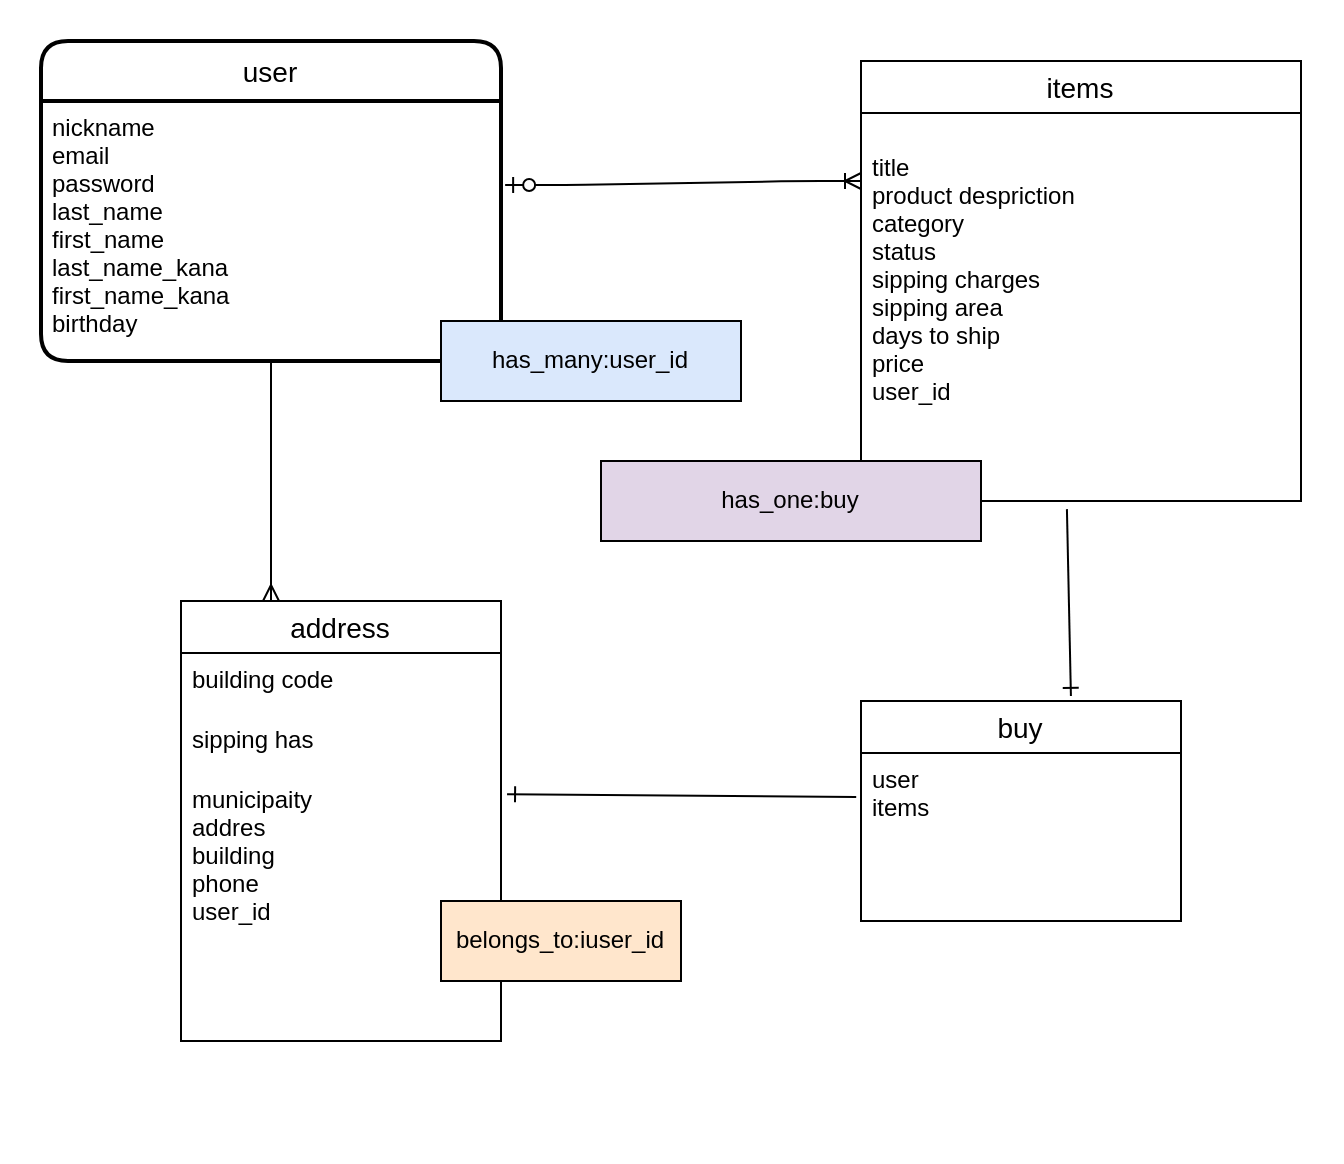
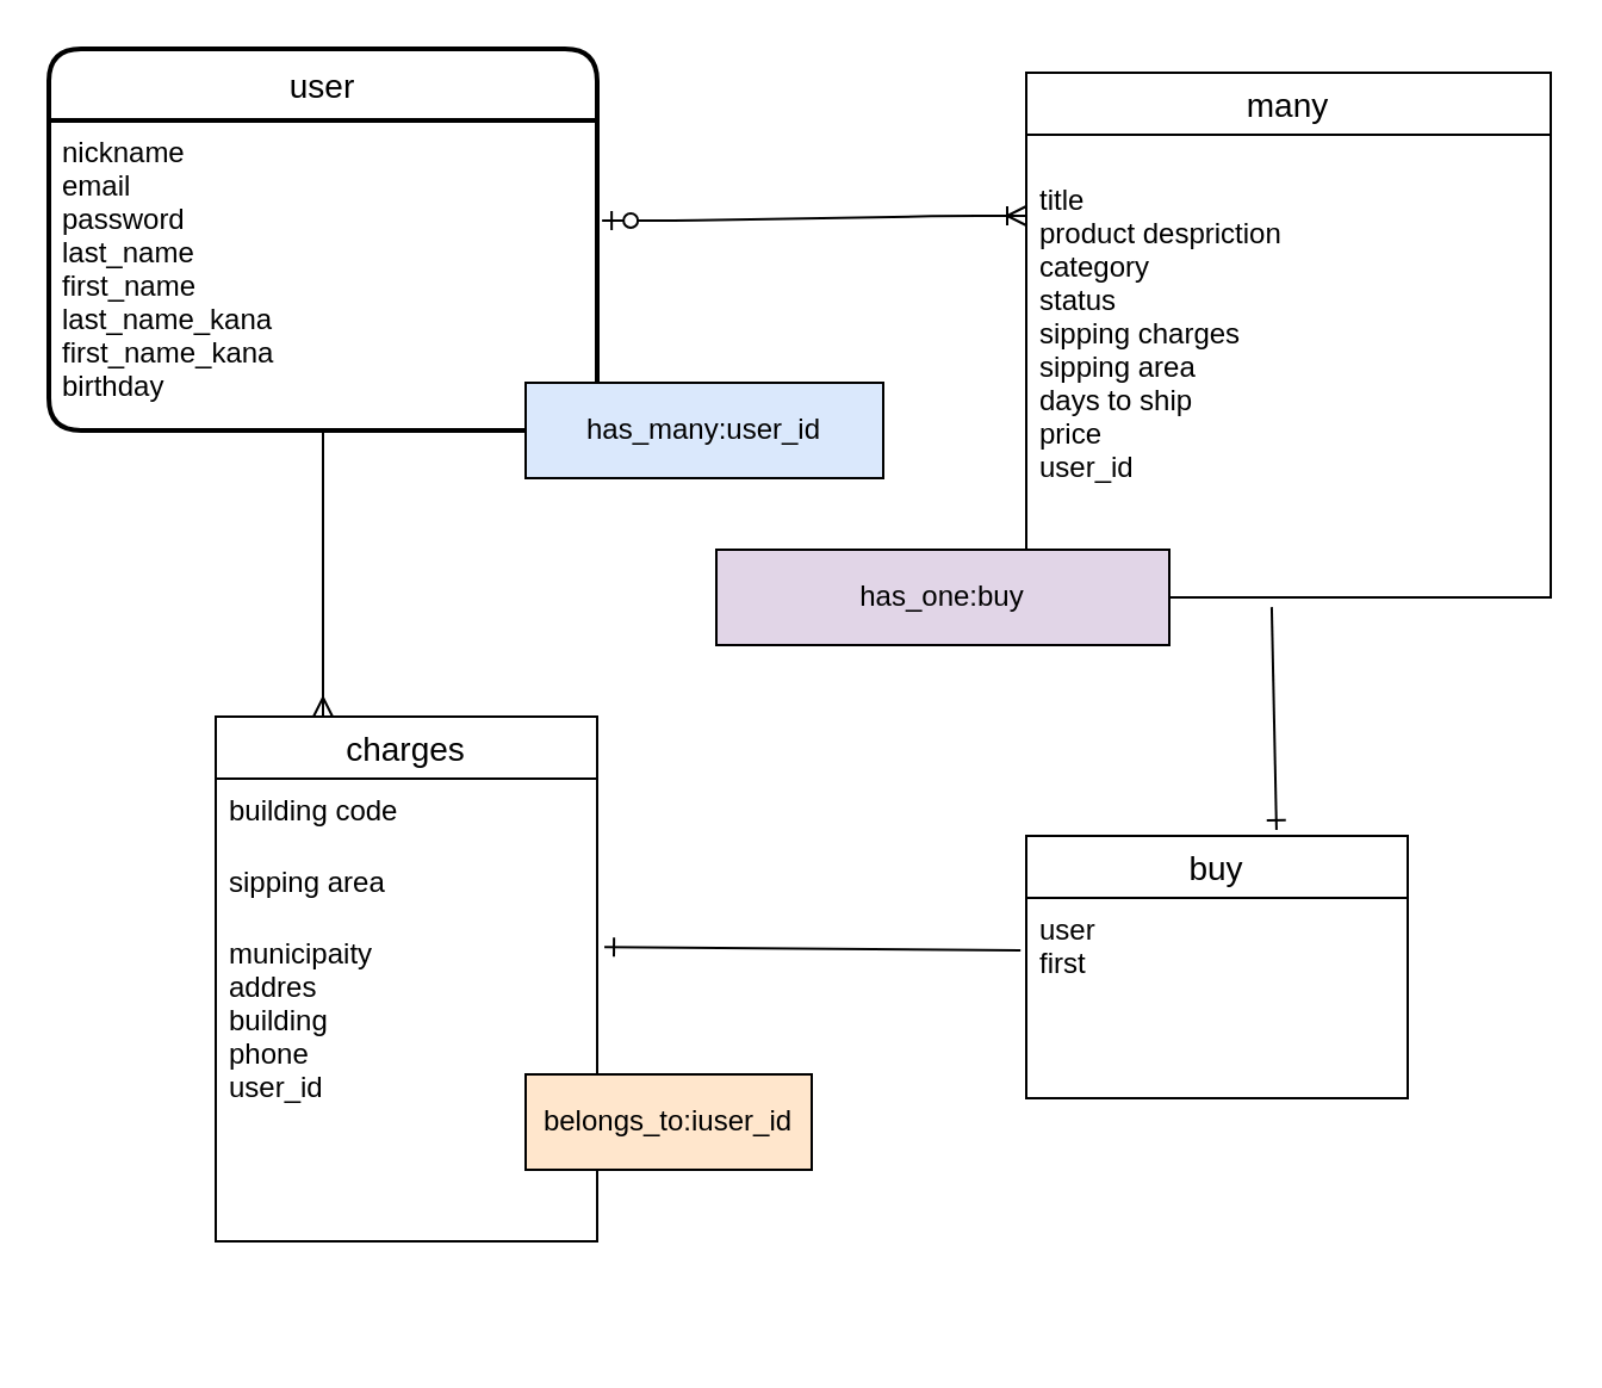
- <mxCell id="4" value="items" style="swimlane;fontStyle=0;childLayout=stackLayout;horizontal=1;startSize=26;horizontalStack=0;resizeParent=1;resizeParentMax=0;resizeLast=0;collapsible=1;marginBottom=0;align=center;fontSize=14;" parent="1" vertex="1"><mxGeometry x="430" y="30" width="220" height="220" as="geometry" /></mxCell>
+ <mxCell id="4" value="many" style="swimlane;fontStyle=0;childLayout=stackLayout;horizontal=1;startSize=26;horizontalStack=0;resizeParent=1;resizeParentMax=0;resizeLast=0;collapsible=1;marginBottom=0;align=center;fontSize=14;" parent="1" vertex="1"><mxGeometry x="430" y="30" width="220" height="220" as="geometry" /></mxCell>
- <mxCell id="6" value="address" style="swimlane;fontStyle=0;childLayout=stackLayout;horizontal=1;startSize=26;horizontalStack=0;resizeParent=1;resizeParentMax=0;resizeLast=0;collapsible=1;marginBottom=0;align=center;fontSize=14;" parent="1" vertex="1"><mxGeometry x="90" y="300" width="160" height="220" as="geometry" /></mxCell>
+ <mxCell id="6" value="charges" style="swimlane;fontStyle=0;childLayout=stackLayout;horizontal=1;startSize=26;horizontalStack=0;resizeParent=1;resizeParentMax=0;resizeLast=0;collapsible=1;marginBottom=0;align=center;fontSize=14;" parent="1" vertex="1"><mxGeometry x="90" y="300" width="160" height="220" as="geometry" /></mxCell>
- <mxCell id="8" value="sipping has" style="text;strokeColor=none;fillColor=none;spacingLeft=4;spacingRight=4;overflow=hidden;rotatable=0;points=[[0,0.5],[1,0.5]];portConstraint=eastwest;fontSize=12;" parent="6" vertex="1"><mxGeometry y="56" width="160" height="164" as="geometry" /></mxCell>
+ <mxCell id="8" value="sipping area" style="text;strokeColor=none;fillColor=none;spacingLeft=4;spacingRight=4;overflow=hidden;rotatable=0;points=[[0,0.5],[1,0.5]];portConstraint=eastwest;fontSize=12;" parent="6" vertex="1"><mxGeometry y="56" width="160" height="164" as="geometry" /></mxCell>
- <mxCell id="12" value="user&#10;items" style="text;strokeColor=none;fillColor=none;spacingLeft=4;spacingRight=4;overflow=hidden;rotatable=0;points=[[0,0.5],[1,0.5]];portConstraint=eastwest;fontSize=12;" parent="11" vertex="1"><mxGeometry y="26" width="160" height="84" as="geometry" /></mxCell>
+ <mxCell id="12" value="user&#10;first" style="text;strokeColor=none;fillColor=none;spacingLeft=4;spacingRight=4;overflow=hidden;rotatable=0;points=[[0,0.5],[1,0.5]];portConstraint=eastwest;fontSize=12;" parent="11" vertex="1"><mxGeometry y="26" width="160" height="84" as="geometry" /></mxCell>
